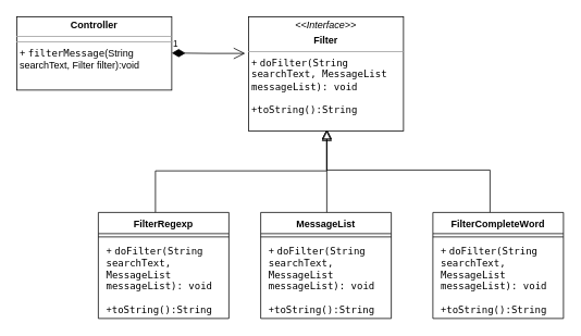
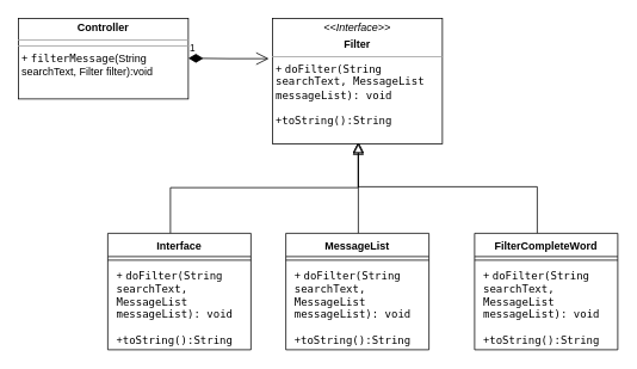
- <mxCell id="9" value="FilterRegexp" style="swimlane;fontStyle=1;align=center;verticalAlign=top;childLayout=stackLayout;horizontal=1;startSize=26;horizontalStack=0;resizeParent=1;resizeParentMax=0;resizeLast=0;collapsible=1;marginBottom=0;whiteSpace=wrap;html=1;" parent="1" vertex="1"><mxGeometry x="120" y="260" width="160" height="130" as="geometry" /></mxCell>
+ <mxCell id="9" value="Interface" style="swimlane;fontStyle=1;align=center;verticalAlign=top;childLayout=stackLayout;horizontal=1;startSize=26;horizontalStack=0;resizeParent=1;resizeParentMax=0;resizeLast=0;collapsible=1;marginBottom=0;whiteSpace=wrap;html=1;" parent="1" vertex="1"><mxGeometry x="120" y="260" width="160" height="130" as="geometry" /></mxCell>
